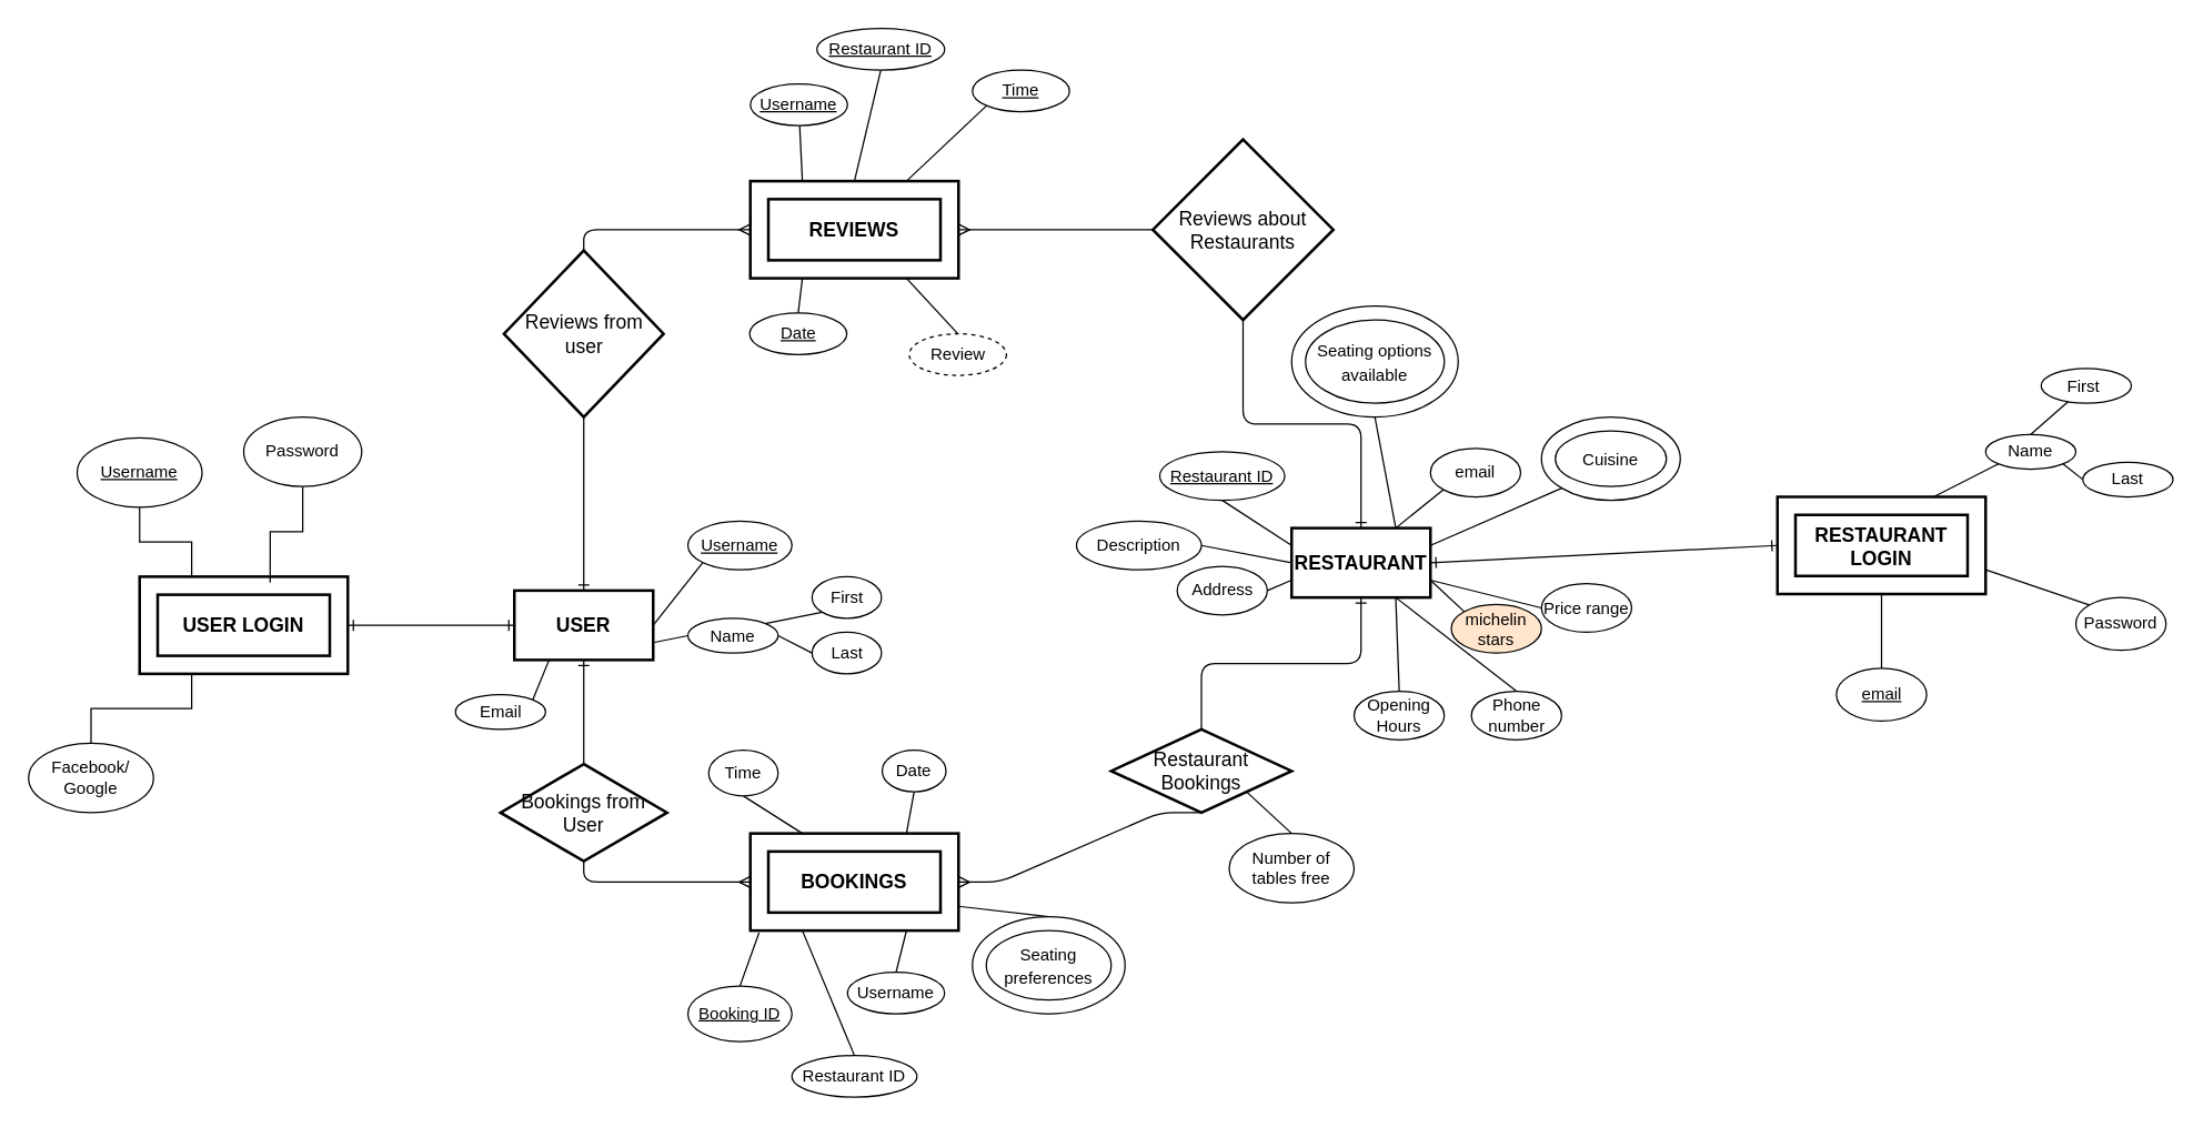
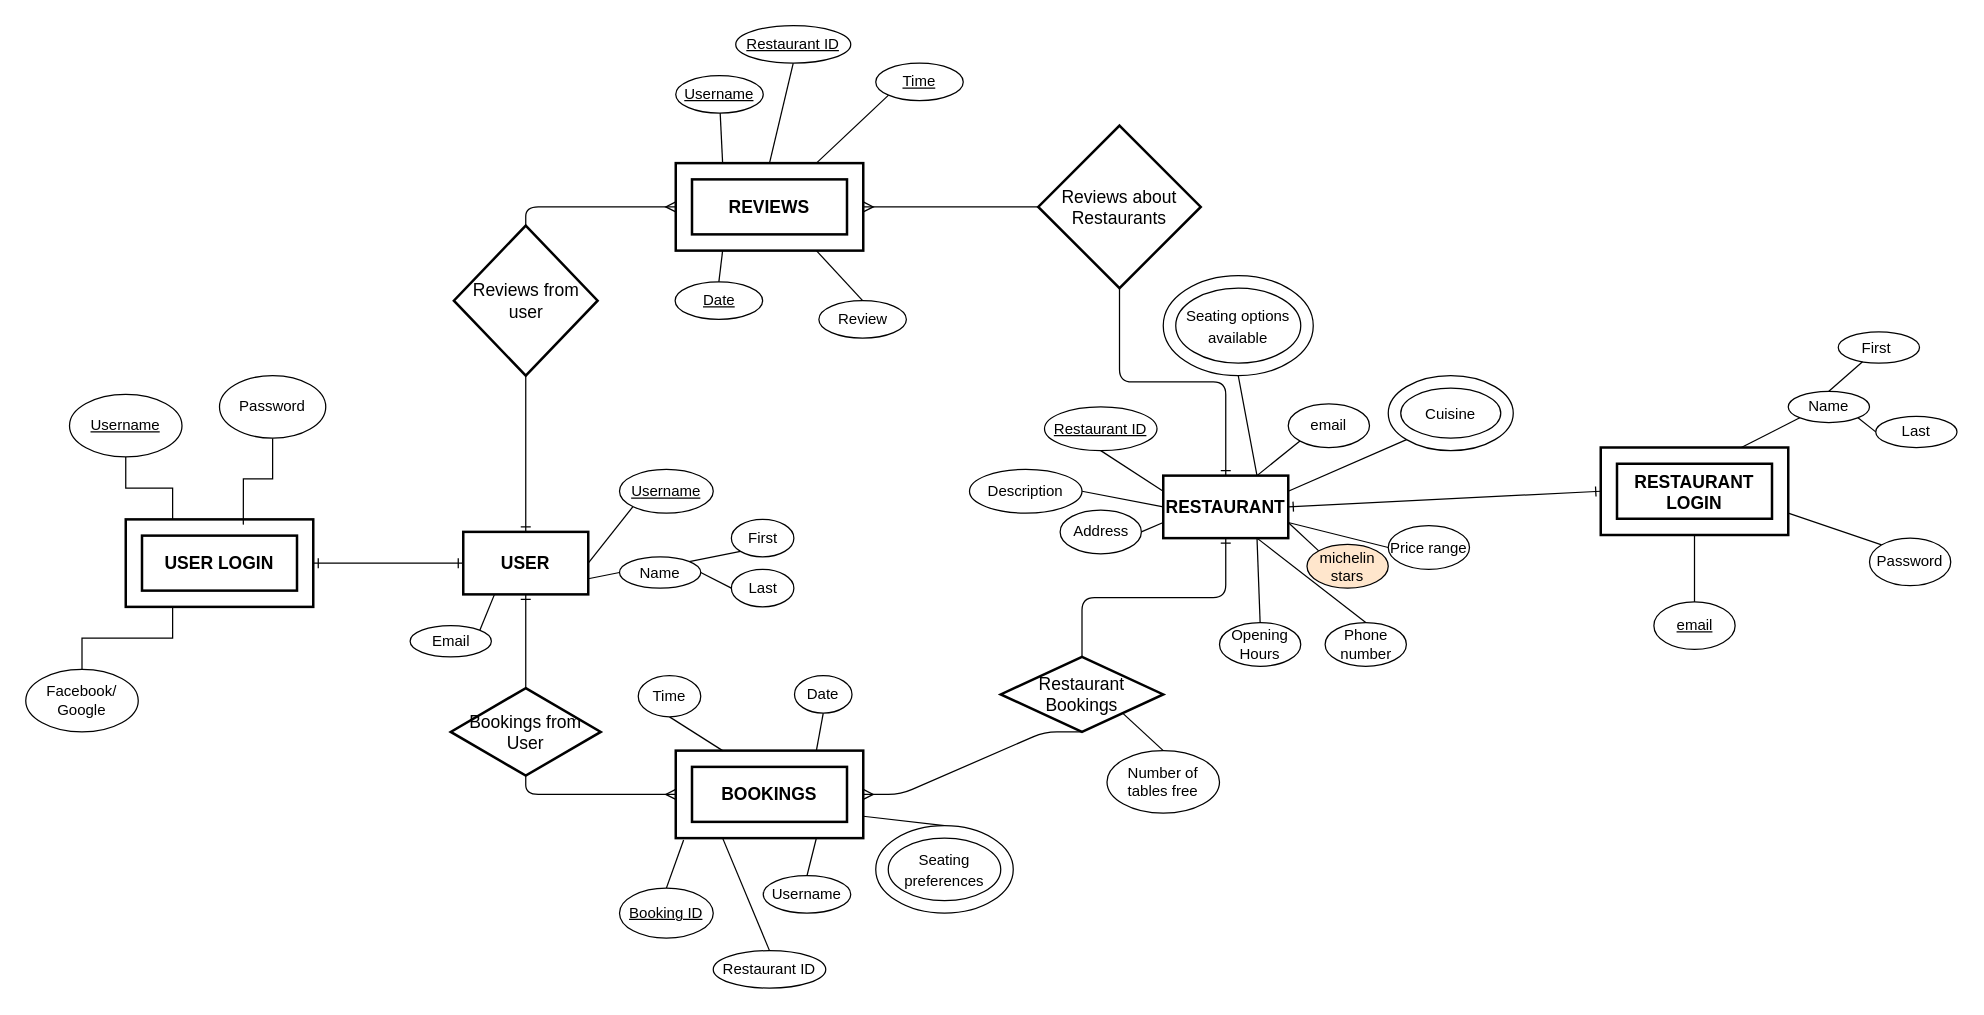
- <mxCell id="93" value="Review" style="ellipse;whiteSpace=wrap;html=1;dashed=1;" parent="1" vertex="1"><mxGeometry x="654.5" y="240" width="70" height="30" as="geometry" /></mxCell>
+ <mxCell id="93" value="Review" style="ellipse;whiteSpace=wrap;html=1;" parent="1" vertex="1"><mxGeometry x="654.5" y="240" width="70" height="30" as="geometry" /></mxCell>
